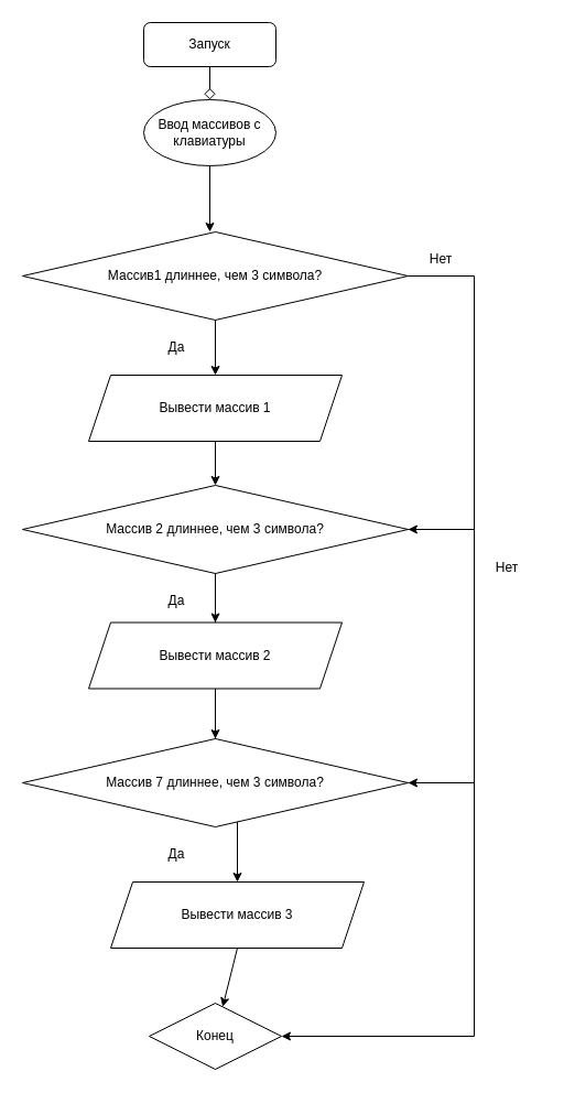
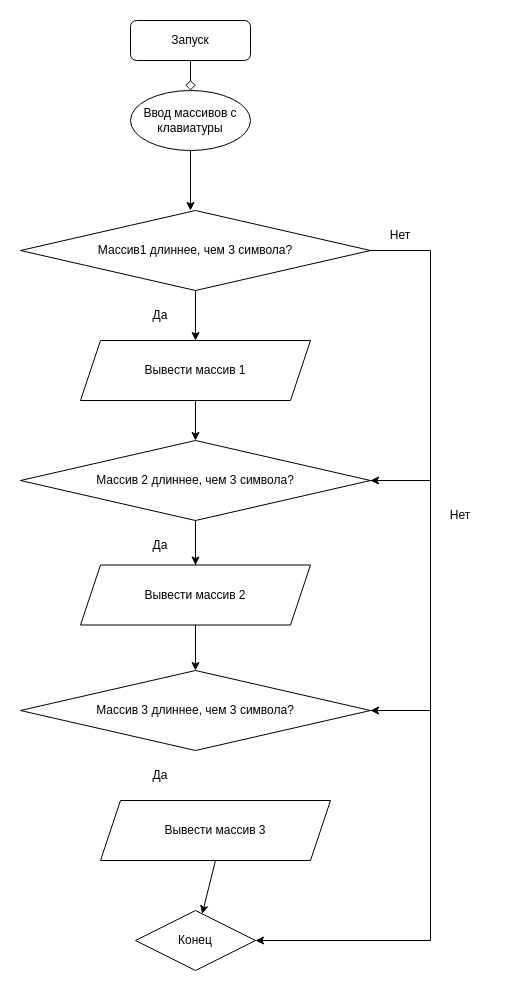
- <mxCell id="20" value="Массив 7 длиннее, чем 3 символа? " style="rhombus;whiteSpace=wrap;html=1;" vertex="1" parent="1"><mxGeometry x="20" y="670" width="350" height="80" as="geometry" /></mxCell>
+ <mxCell id="20" value="Массив 3 длиннее, чем 3 символа? " style="rhombus;whiteSpace=wrap;html=1;" vertex="1" parent="1"><mxGeometry x="20" y="670" width="350" height="80" as="geometry" /></mxCell>
- <mxCell id="17" value="" style="edgeStyle=orthogonalEdgeStyle;rounded=0;orthogonalLoop=1;jettySize=auto;html=1;" edge="1" parent="1" source="18" target="22"><mxGeometry relative="1" as="geometry" /></mxCell>
